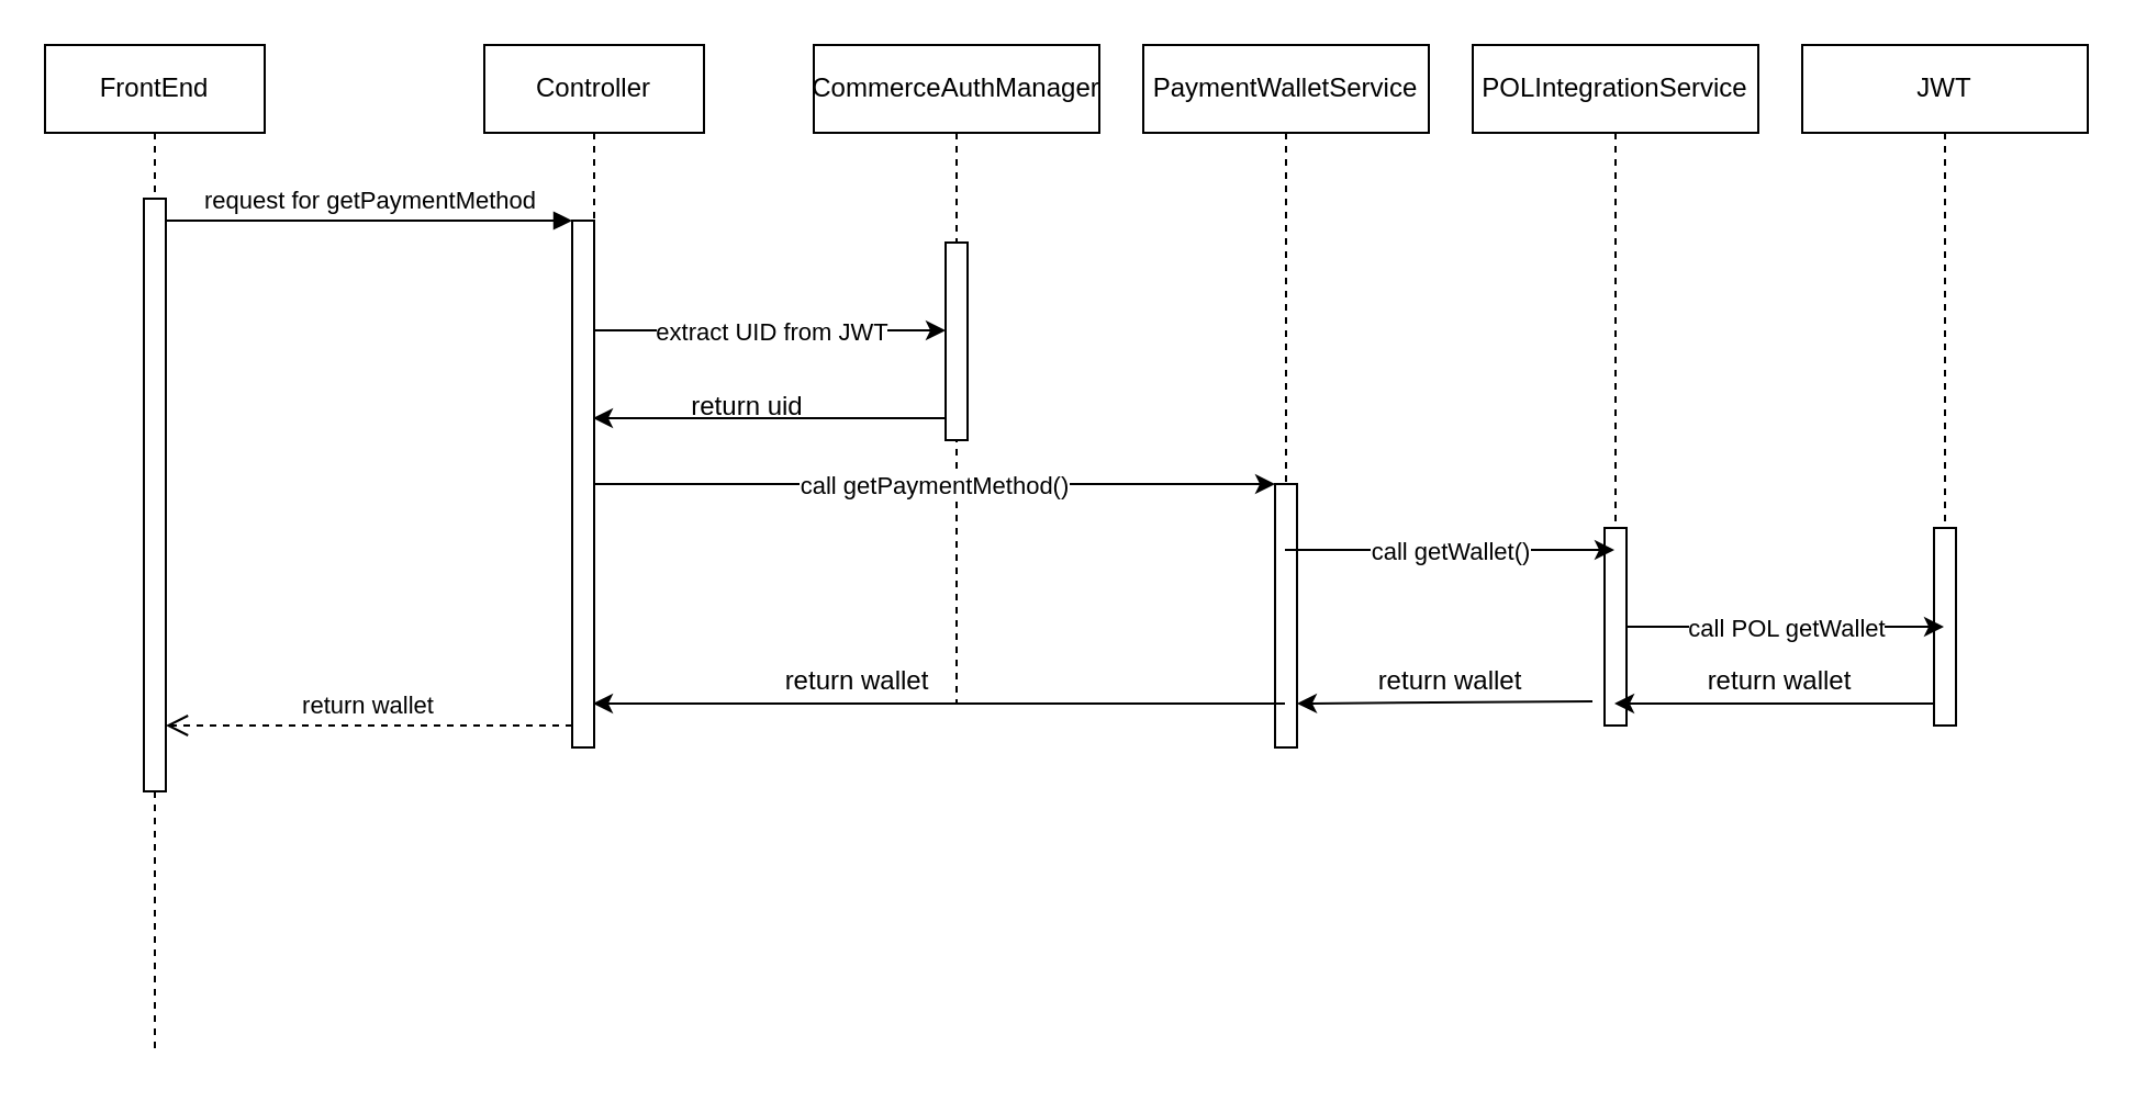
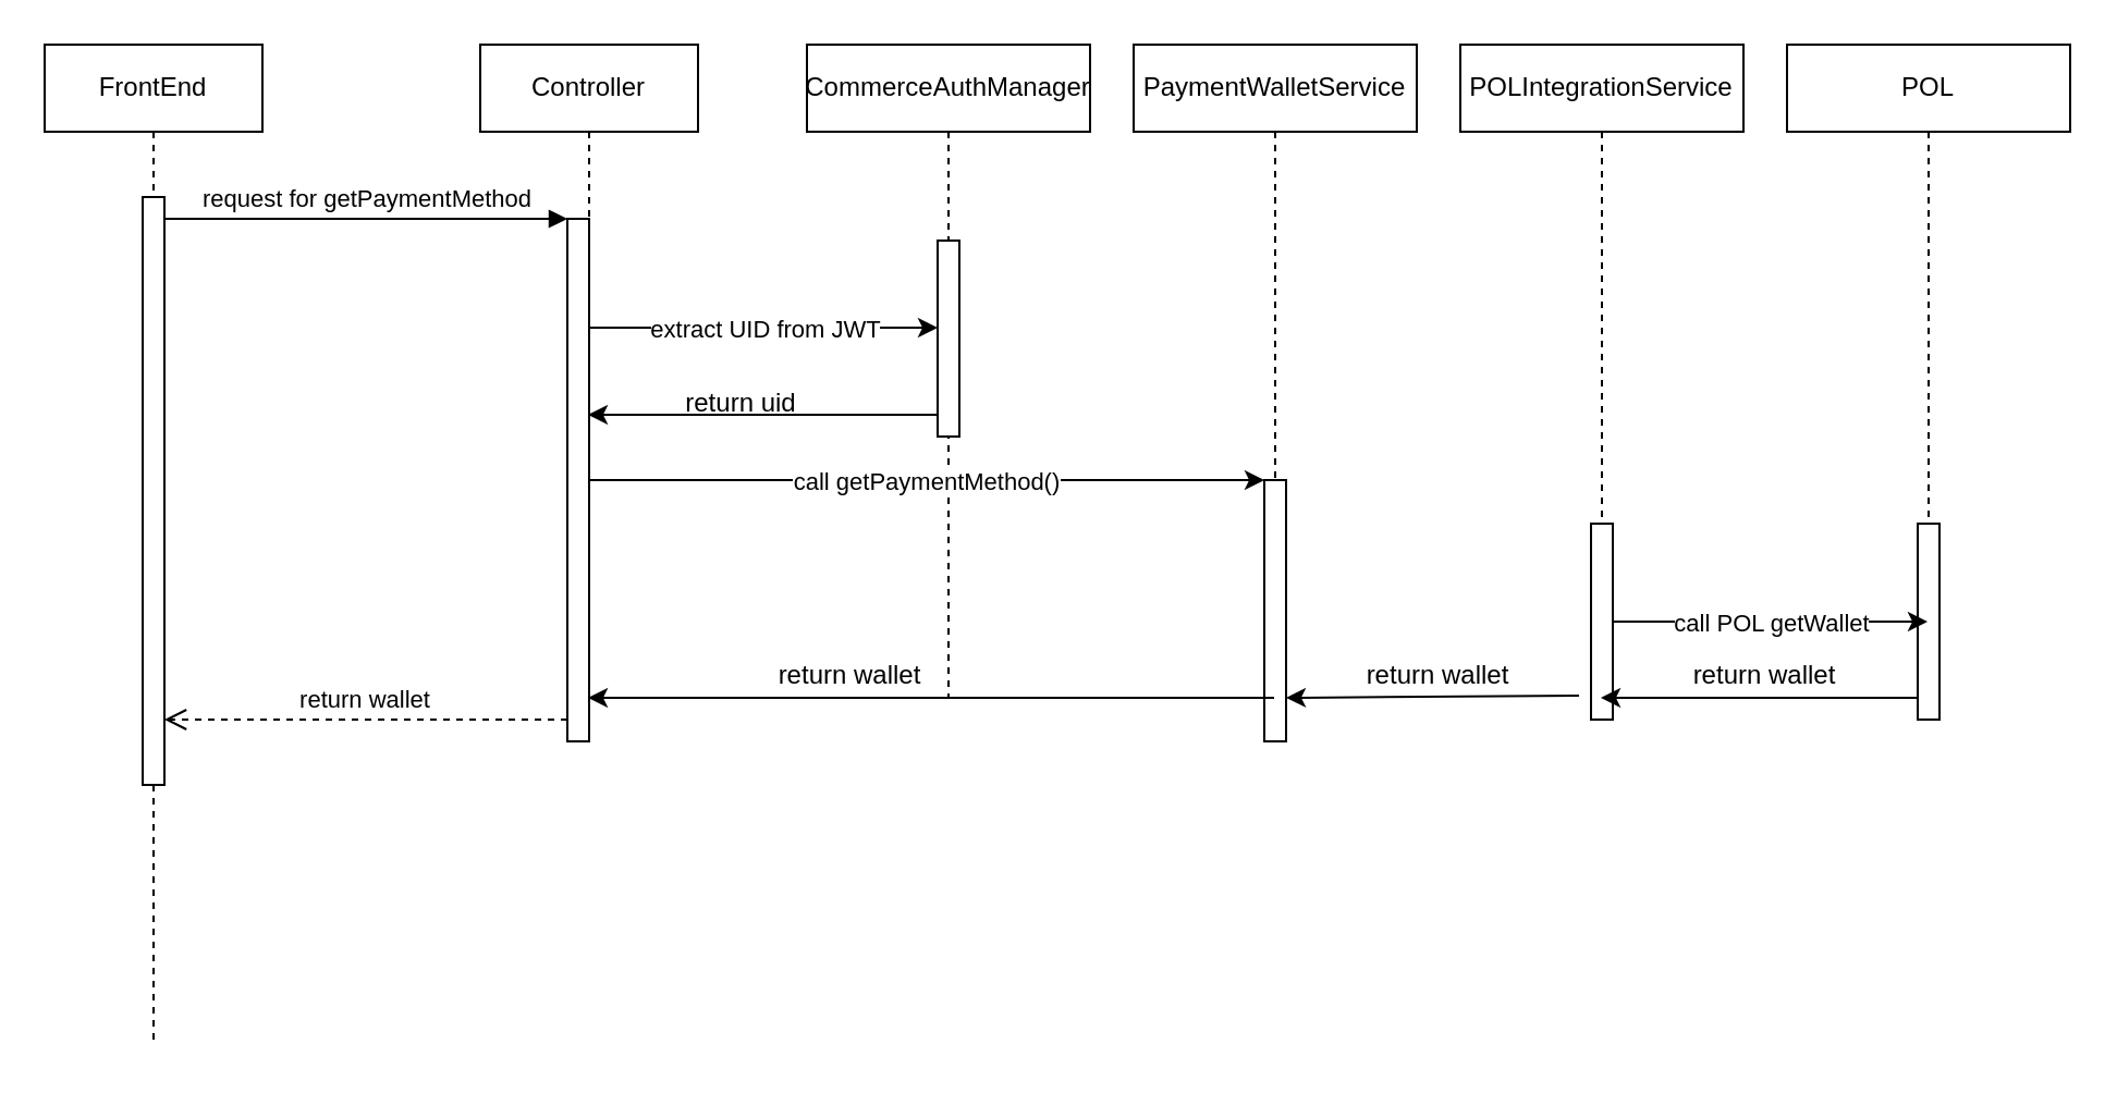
- <mxCell id="22" value="JWT" style="shape=umlLifeline;perimeter=lifelinePerimeter;whiteSpace=wrap;html=1;container=0;dropTarget=0;collapsible=0;recursiveResize=0;outlineConnect=0;portConstraint=eastwest;newEdgeStyle={&quot;edgeStyle&quot;:&quot;elbowEdgeStyle&quot;,&quot;elbow&quot;:&quot;vertical&quot;,&quot;curved&quot;:0,&quot;rounded&quot;:0};" vertex="1" parent="1"><mxGeometry x="820" y="20" width="130" height="310" as="geometry" /></mxCell>
+ <mxCell id="22" value="POL" style="shape=umlLifeline;perimeter=lifelinePerimeter;whiteSpace=wrap;html=1;container=0;dropTarget=0;collapsible=0;recursiveResize=0;outlineConnect=0;portConstraint=eastwest;newEdgeStyle={&quot;edgeStyle&quot;:&quot;elbowEdgeStyle&quot;,&quot;elbow&quot;:&quot;vertical&quot;,&quot;curved&quot;:0,&quot;rounded&quot;:0};" vertex="1" parent="1"><mxGeometry x="820" y="20" width="130" height="310" as="geometry" /></mxCell>
- <mxCell id="20" value="" style="endArrow=classic;html=1;rounded=0;" edge="1" parent="1" source="8" target="16"><mxGeometry relative="1" as="geometry"><mxPoint x="610" y="250" as="sourcePoint" /><mxPoint x="450" y="250" as="targetPoint" /><Array as="points"><mxPoint x="660" y="250" /></Array></mxGeometry></mxCell>
- <mxCell id="21" value="call getWallet()" style="edgeLabel;resizable=0;html=1;;align=center;verticalAlign=middle;" connectable="0" vertex="1" parent="20"><mxGeometry relative="1" as="geometry" /></mxCell>
